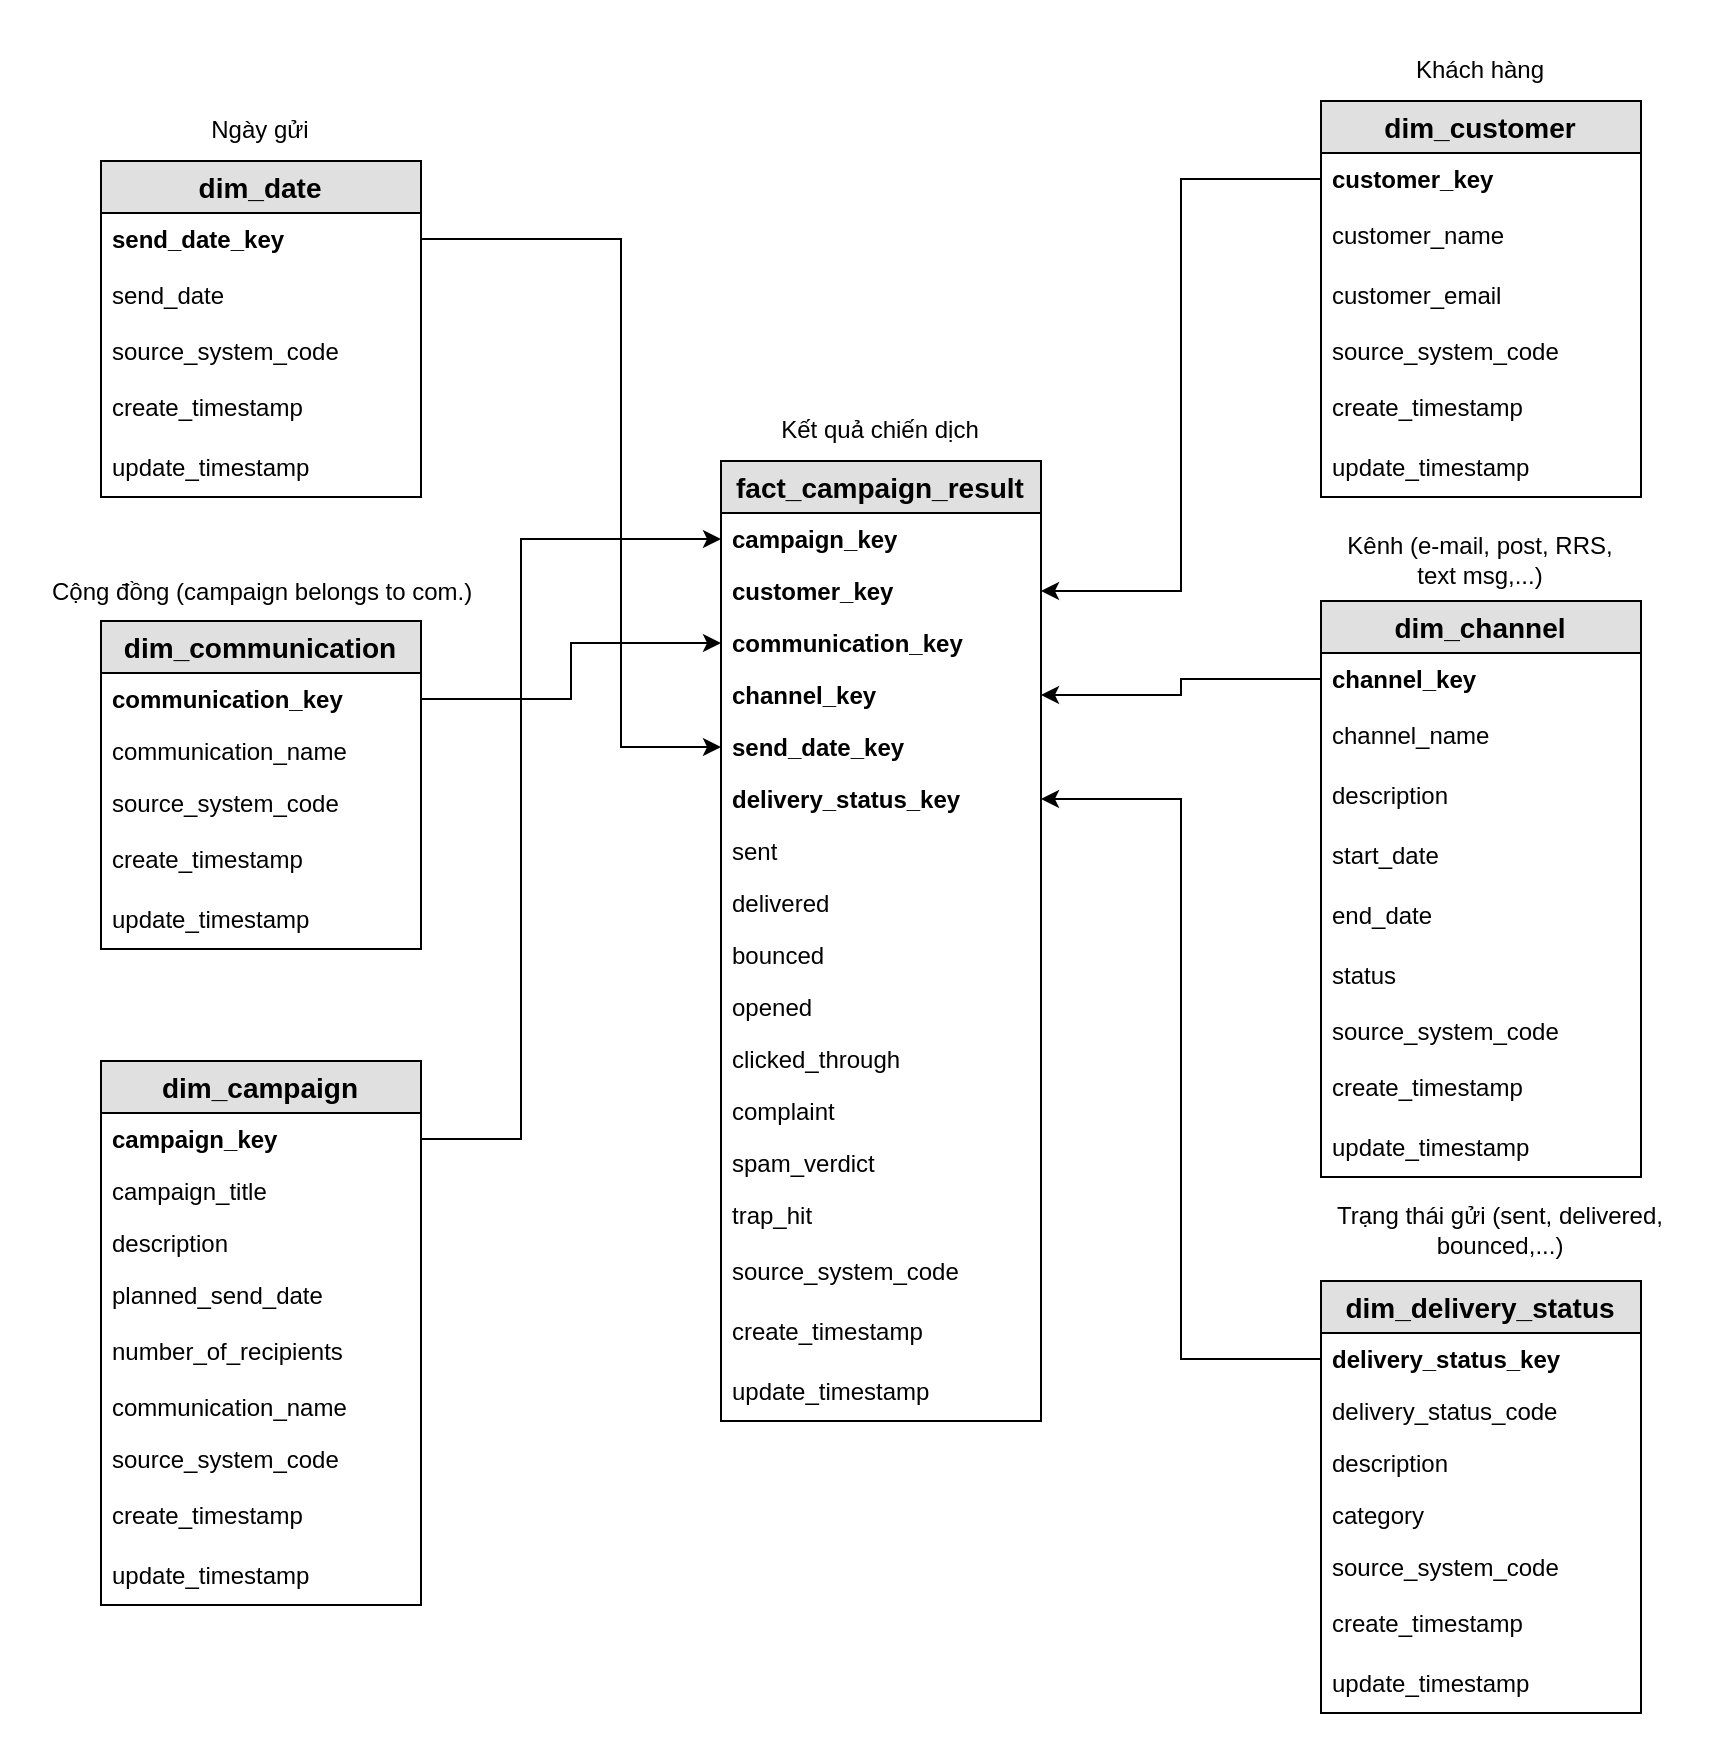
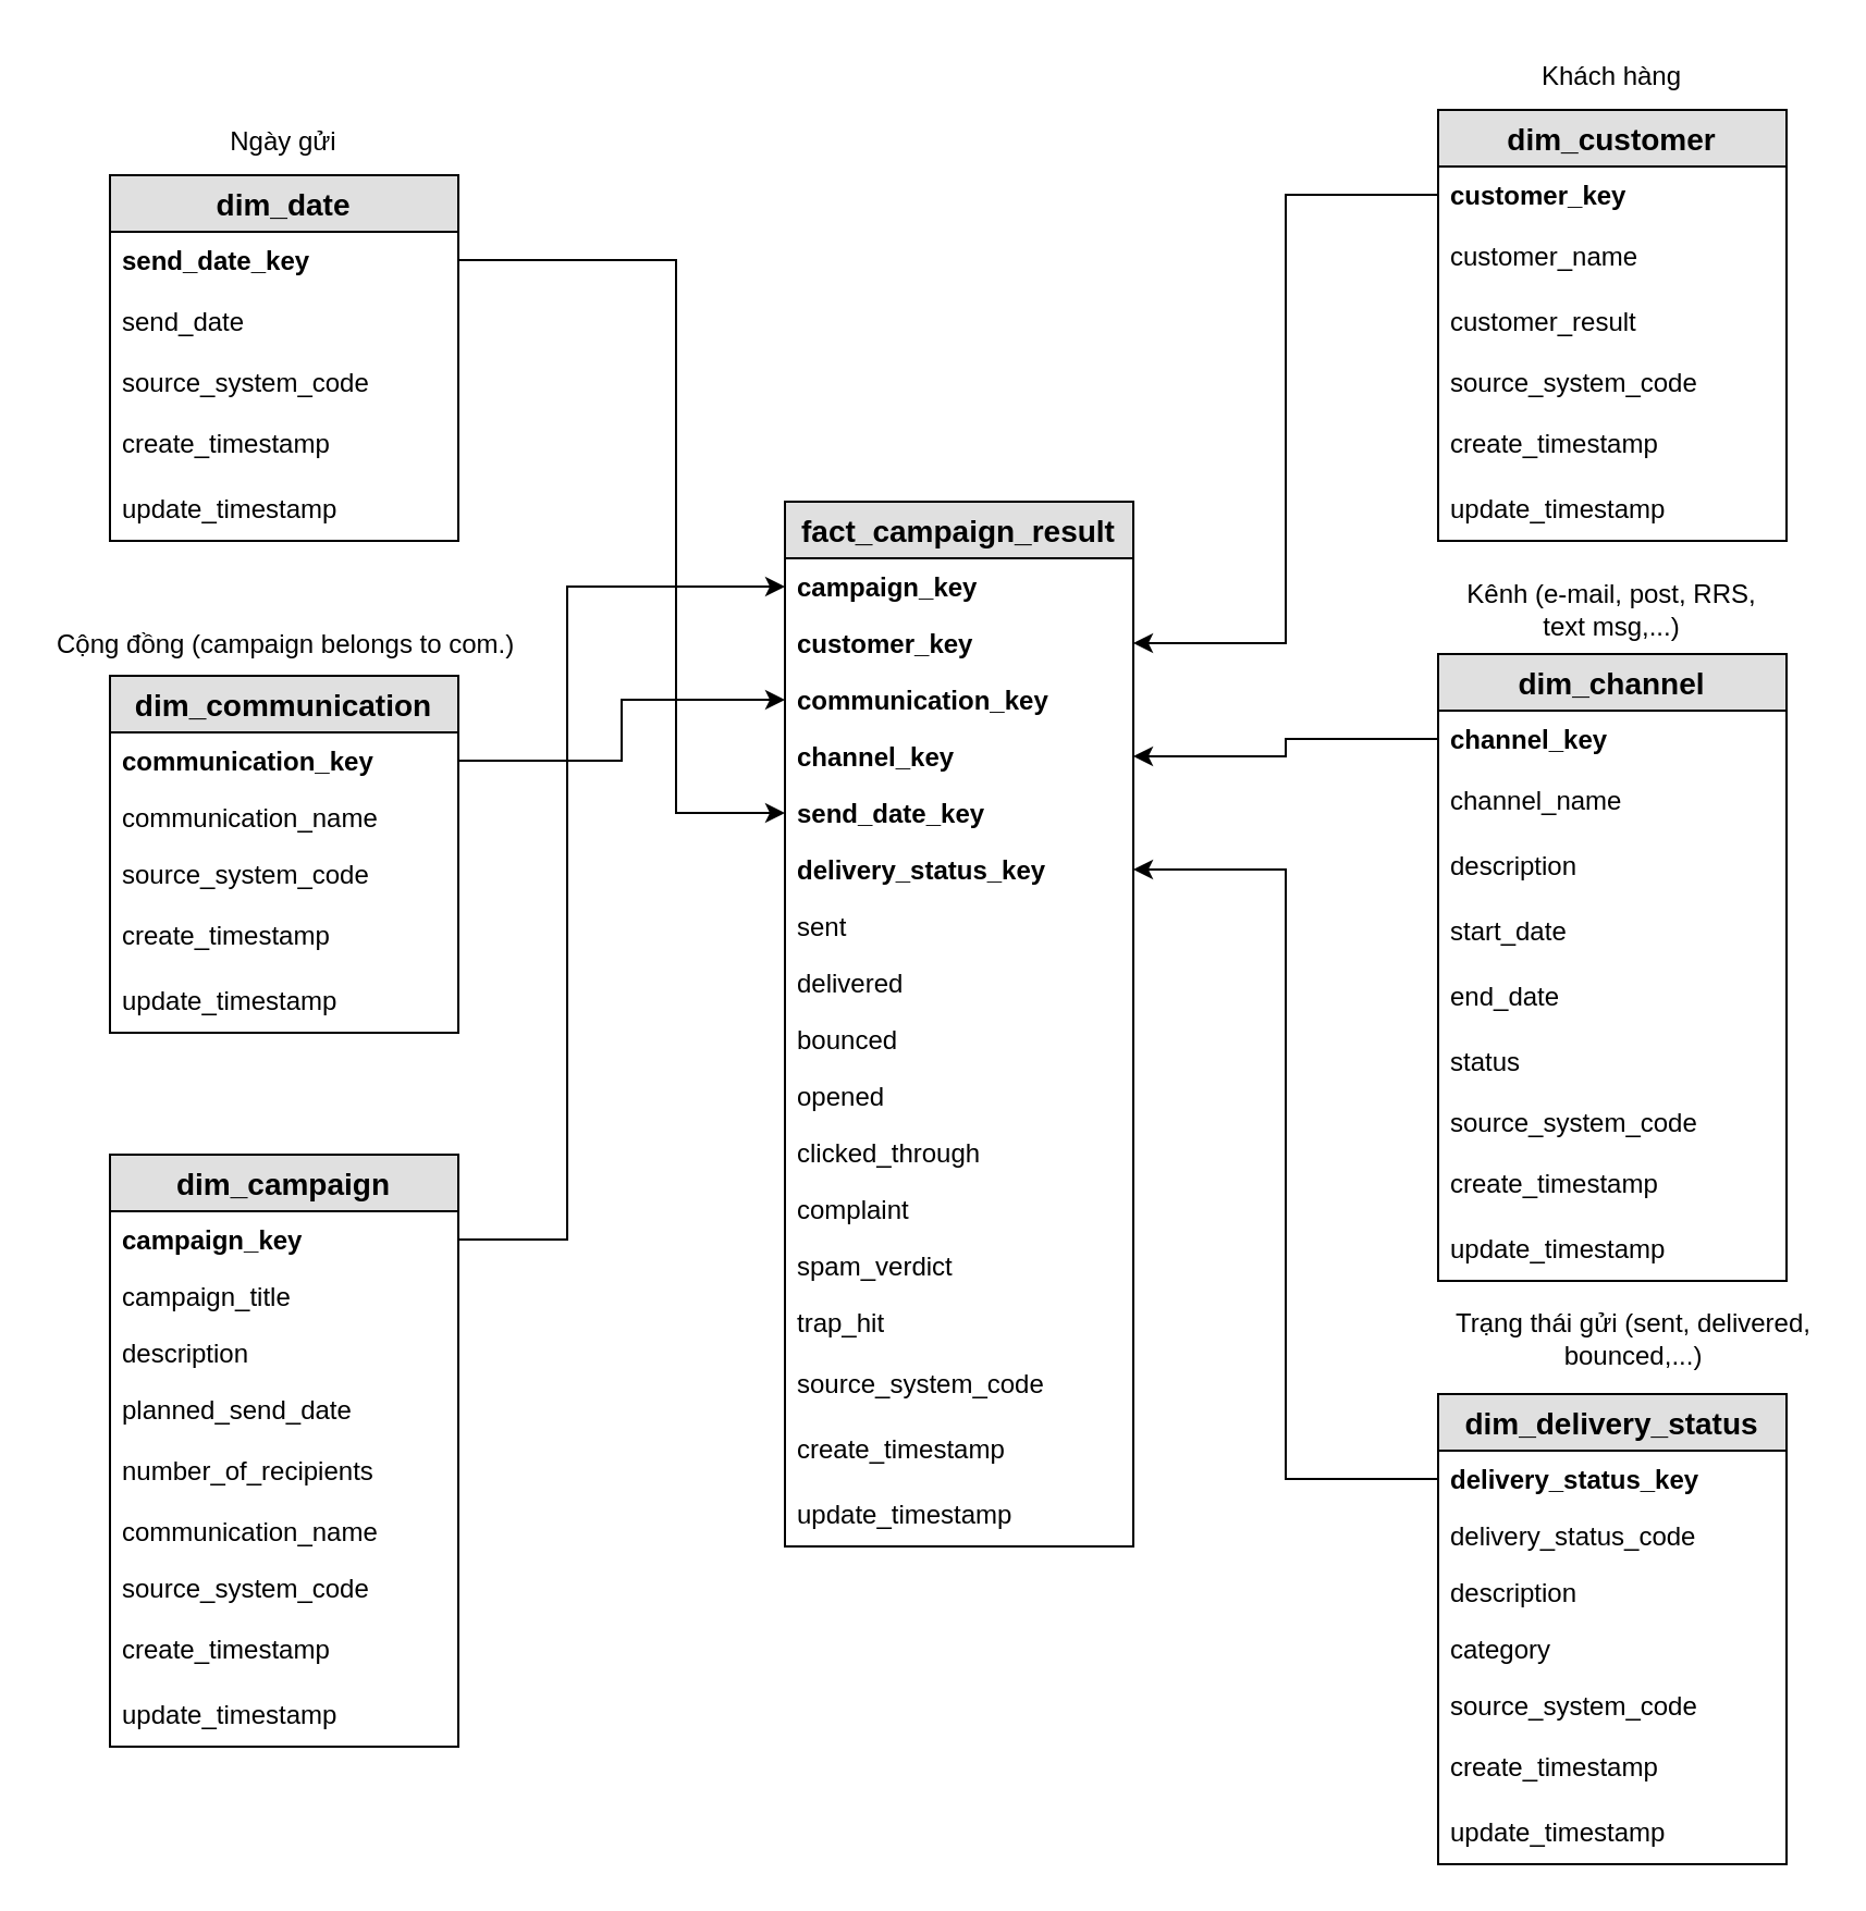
- <mxCell id="54" value="customer_email" style="text;strokeColor=none;fillColor=none;align=left;verticalAlign=middle;spacingLeft=4;spacingRight=4;overflow=hidden;points=[[0,0.5],[1,0.5]];portConstraint=eastwest;rotatable=0;" vertex="1" parent="51"><mxGeometry y="82" width="160" height="30" as="geometry" /></mxCell>
+ <mxCell id="54" value="customer_result" style="text;strokeColor=none;fillColor=none;align=left;verticalAlign=middle;spacingLeft=4;spacingRight=4;overflow=hidden;points=[[0,0.5],[1,0.5]];portConstraint=eastwest;rotatable=0;" vertex="1" parent="51"><mxGeometry y="82" width="160" height="30" as="geometry" /></mxCell>
- <mxCell id="30" value="Kết quả chiến dịch" style="text;html=1;strokeColor=none;fillColor=none;align=center;verticalAlign=middle;whiteSpace=wrap;rounded=0;" vertex="1" parent="1"><mxGeometry x="370" y="200" width="140" height="30" as="geometry" /></mxCell>
